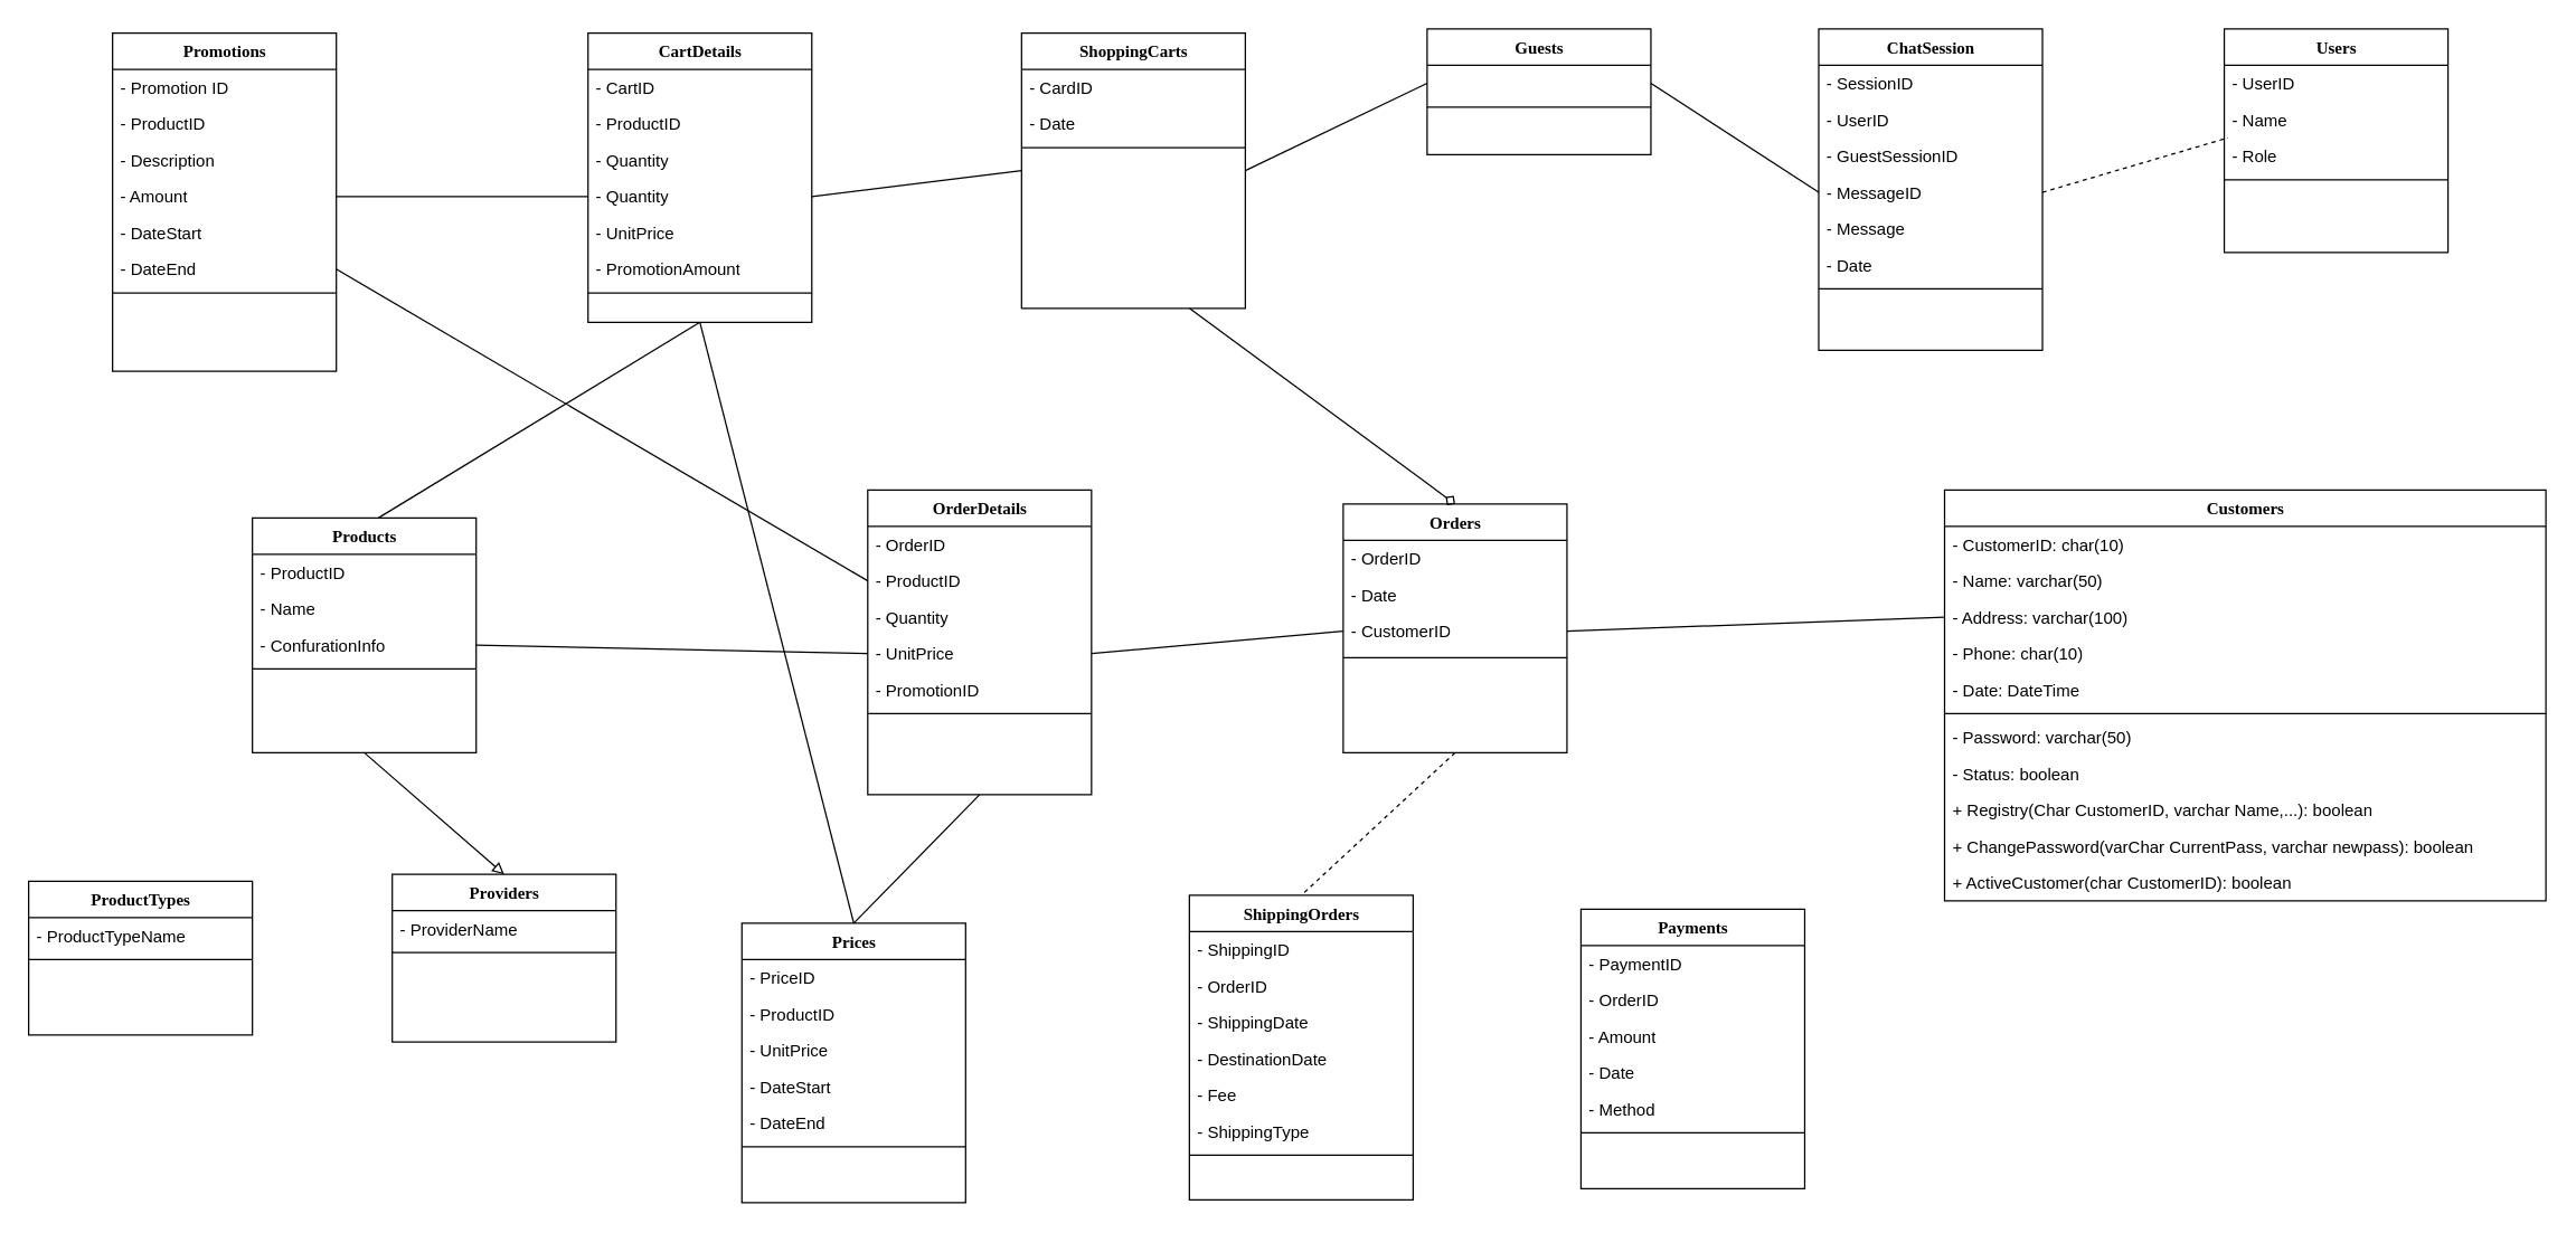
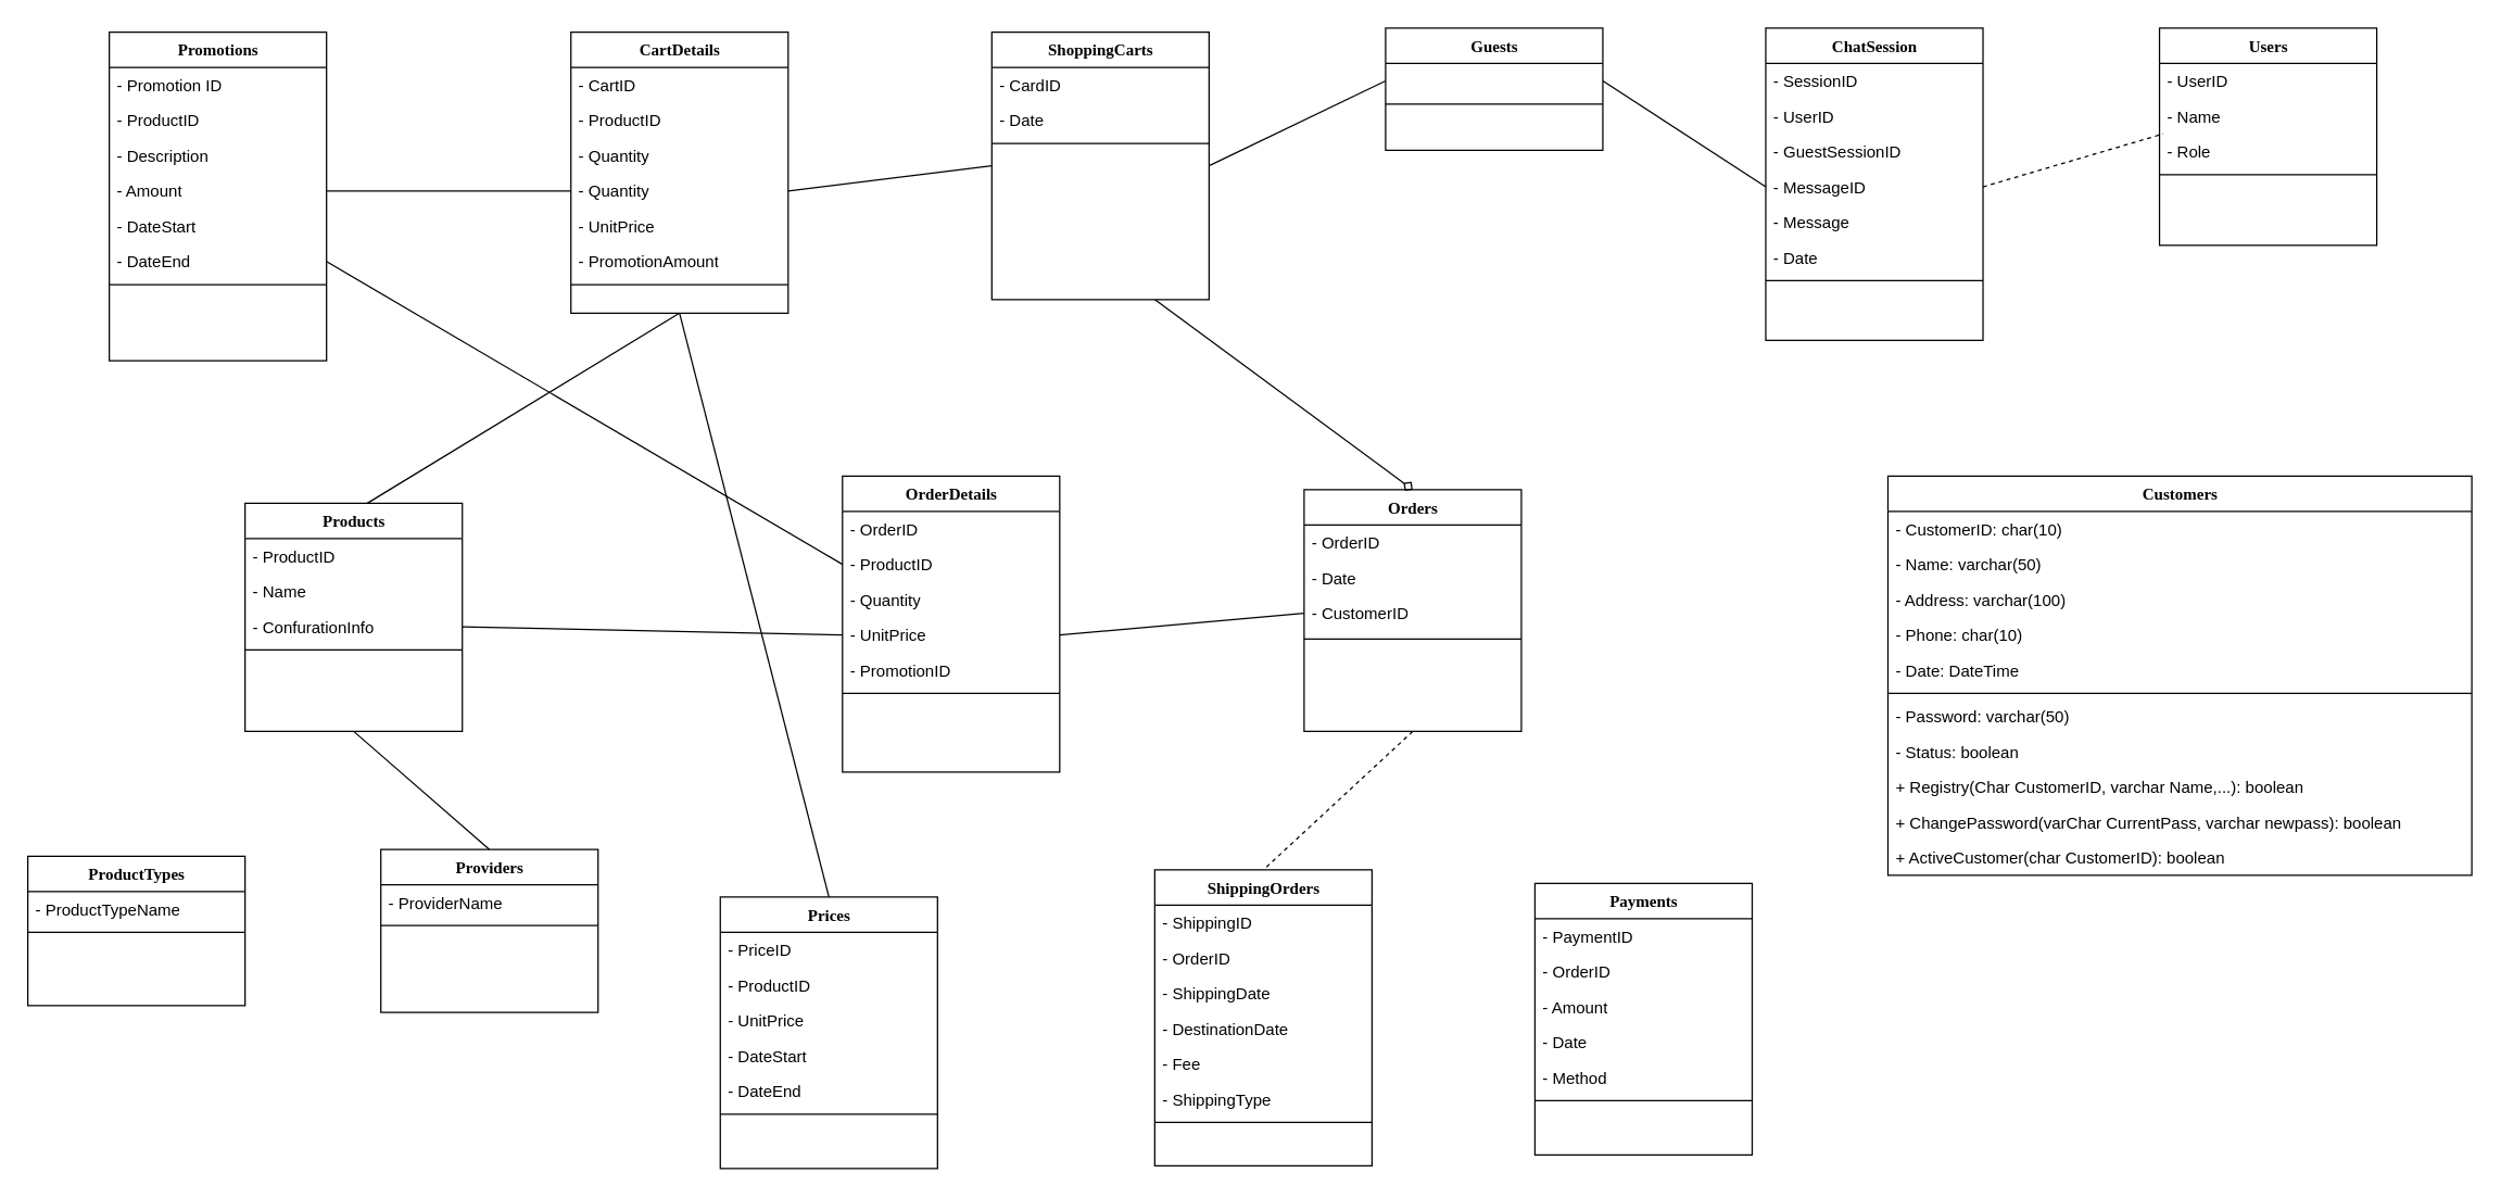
- <mxCell id="109" style="edgeStyle=none;rounded=0;orthogonalLoop=1;jettySize=auto;html=1;exitX=1;exitY=0.5;exitDx=0;exitDy=0;entryX=0;entryY=0.5;entryDx=0;entryDy=0;endArrow=none;endFill=0;" edge="1" parent="1" source="44" target="49"><mxGeometry relative="1" as="geometry" /></mxCell>
- <mxCell id="32" style="edgeStyle=none;rounded=0;orthogonalLoop=1;jettySize=auto;html=1;exitX=0.5;exitY=1;exitDx=0;exitDy=0;entryX=0.5;entryY=0;entryDx=0;entryDy=0;endArrow=none;endFill=0;" edge="1" parent="1" source="33" target="80"><mxGeometry relative="1" as="geometry" /></mxCell>
- <mxCell id="26" style="edgeStyle=none;rounded=0;orthogonalLoop=1;jettySize=auto;html=1;exitX=0.5;exitY=1;exitDx=0;exitDy=0;entryX=0.5;entryY=0;entryDx=0;entryDy=0;endArrow=block;endFill=0;" edge="1" parent="1" source="27" target="74"><mxGeometry relative="1" as="geometry" /></mxCell>
+ <mxCell id="26" style="edgeStyle=none;rounded=0;orthogonalLoop=1;jettySize=auto;html=1;exitX=0.5;exitY=1;exitDx=0;exitDy=0;entryX=0.5;entryY=0;entryDx=0;entryDy=0;endArrow=none;endFill=0;" edge="1" parent="1" source="27" target="74"><mxGeometry relative="1" as="geometry" /></mxCell>
